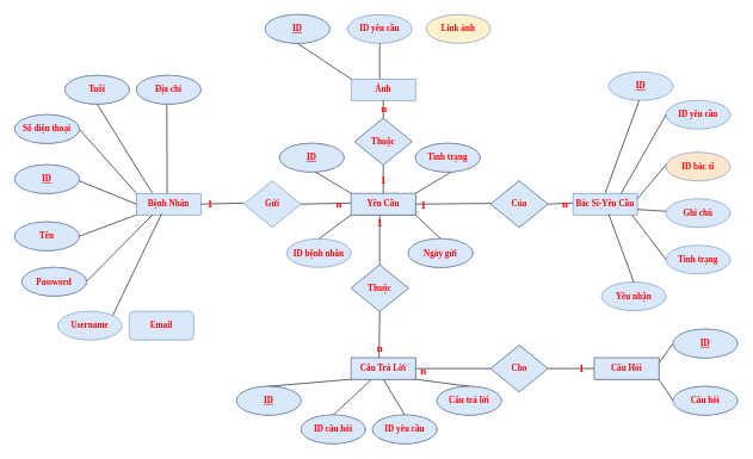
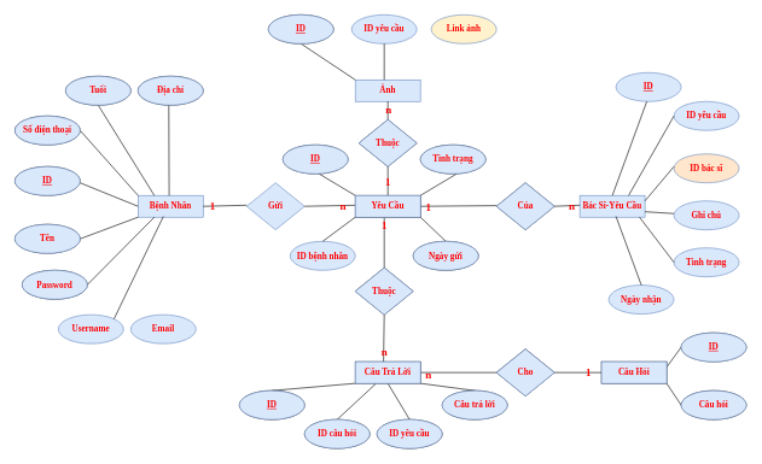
- <mxCell id="33" value="Yêu nhận" style="ellipse;whiteSpace=wrap;html=1;fontFamily=Times New Roman;labelBorderColor=none;labelBackgroundColor=none;fillColor=#dae8fc;strokeColor=#6c8ebf;fontStyle=1;fontColor=#FF0000;" vertex="1" parent="1"><mxGeometry x="840" y="394" width="90" height="40" as="geometry" /></mxCell>
+ <mxCell id="33" value="Ngày nhận" style="ellipse;whiteSpace=wrap;html=1;fontFamily=Times New Roman;labelBorderColor=none;labelBackgroundColor=none;fillColor=#dae8fc;strokeColor=#6c8ebf;fontStyle=1;fontColor=#FF0000;" vertex="1" parent="1"><mxGeometry x="840" y="394" width="90" height="40" as="geometry" /></mxCell>
- <mxCell id="20" value="Email" style="whiteSpace=wrap;html=1;fontFamily=Times New Roman;labelBorderColor=none;labelBackgroundColor=none;fillColor=#dae8fc;strokeColor=#6c8ebf;fontStyle=1;fontColor=#FF0000;rounded=1;" vertex="1" parent="1"><mxGeometry x="180" y="435" width="90" height="40" as="geometry" /></mxCell>
+ <mxCell id="20" value="Email" style="ellipse;whiteSpace=wrap;html=1;fontFamily=Times New Roman;labelBorderColor=none;labelBackgroundColor=none;fillColor=#dae8fc;strokeColor=#6c8ebf;fontStyle=1;fontColor=#FF0000;" vertex="1" parent="1"><mxGeometry x="180" y="435" width="90" height="40" as="geometry" /></mxCell>
